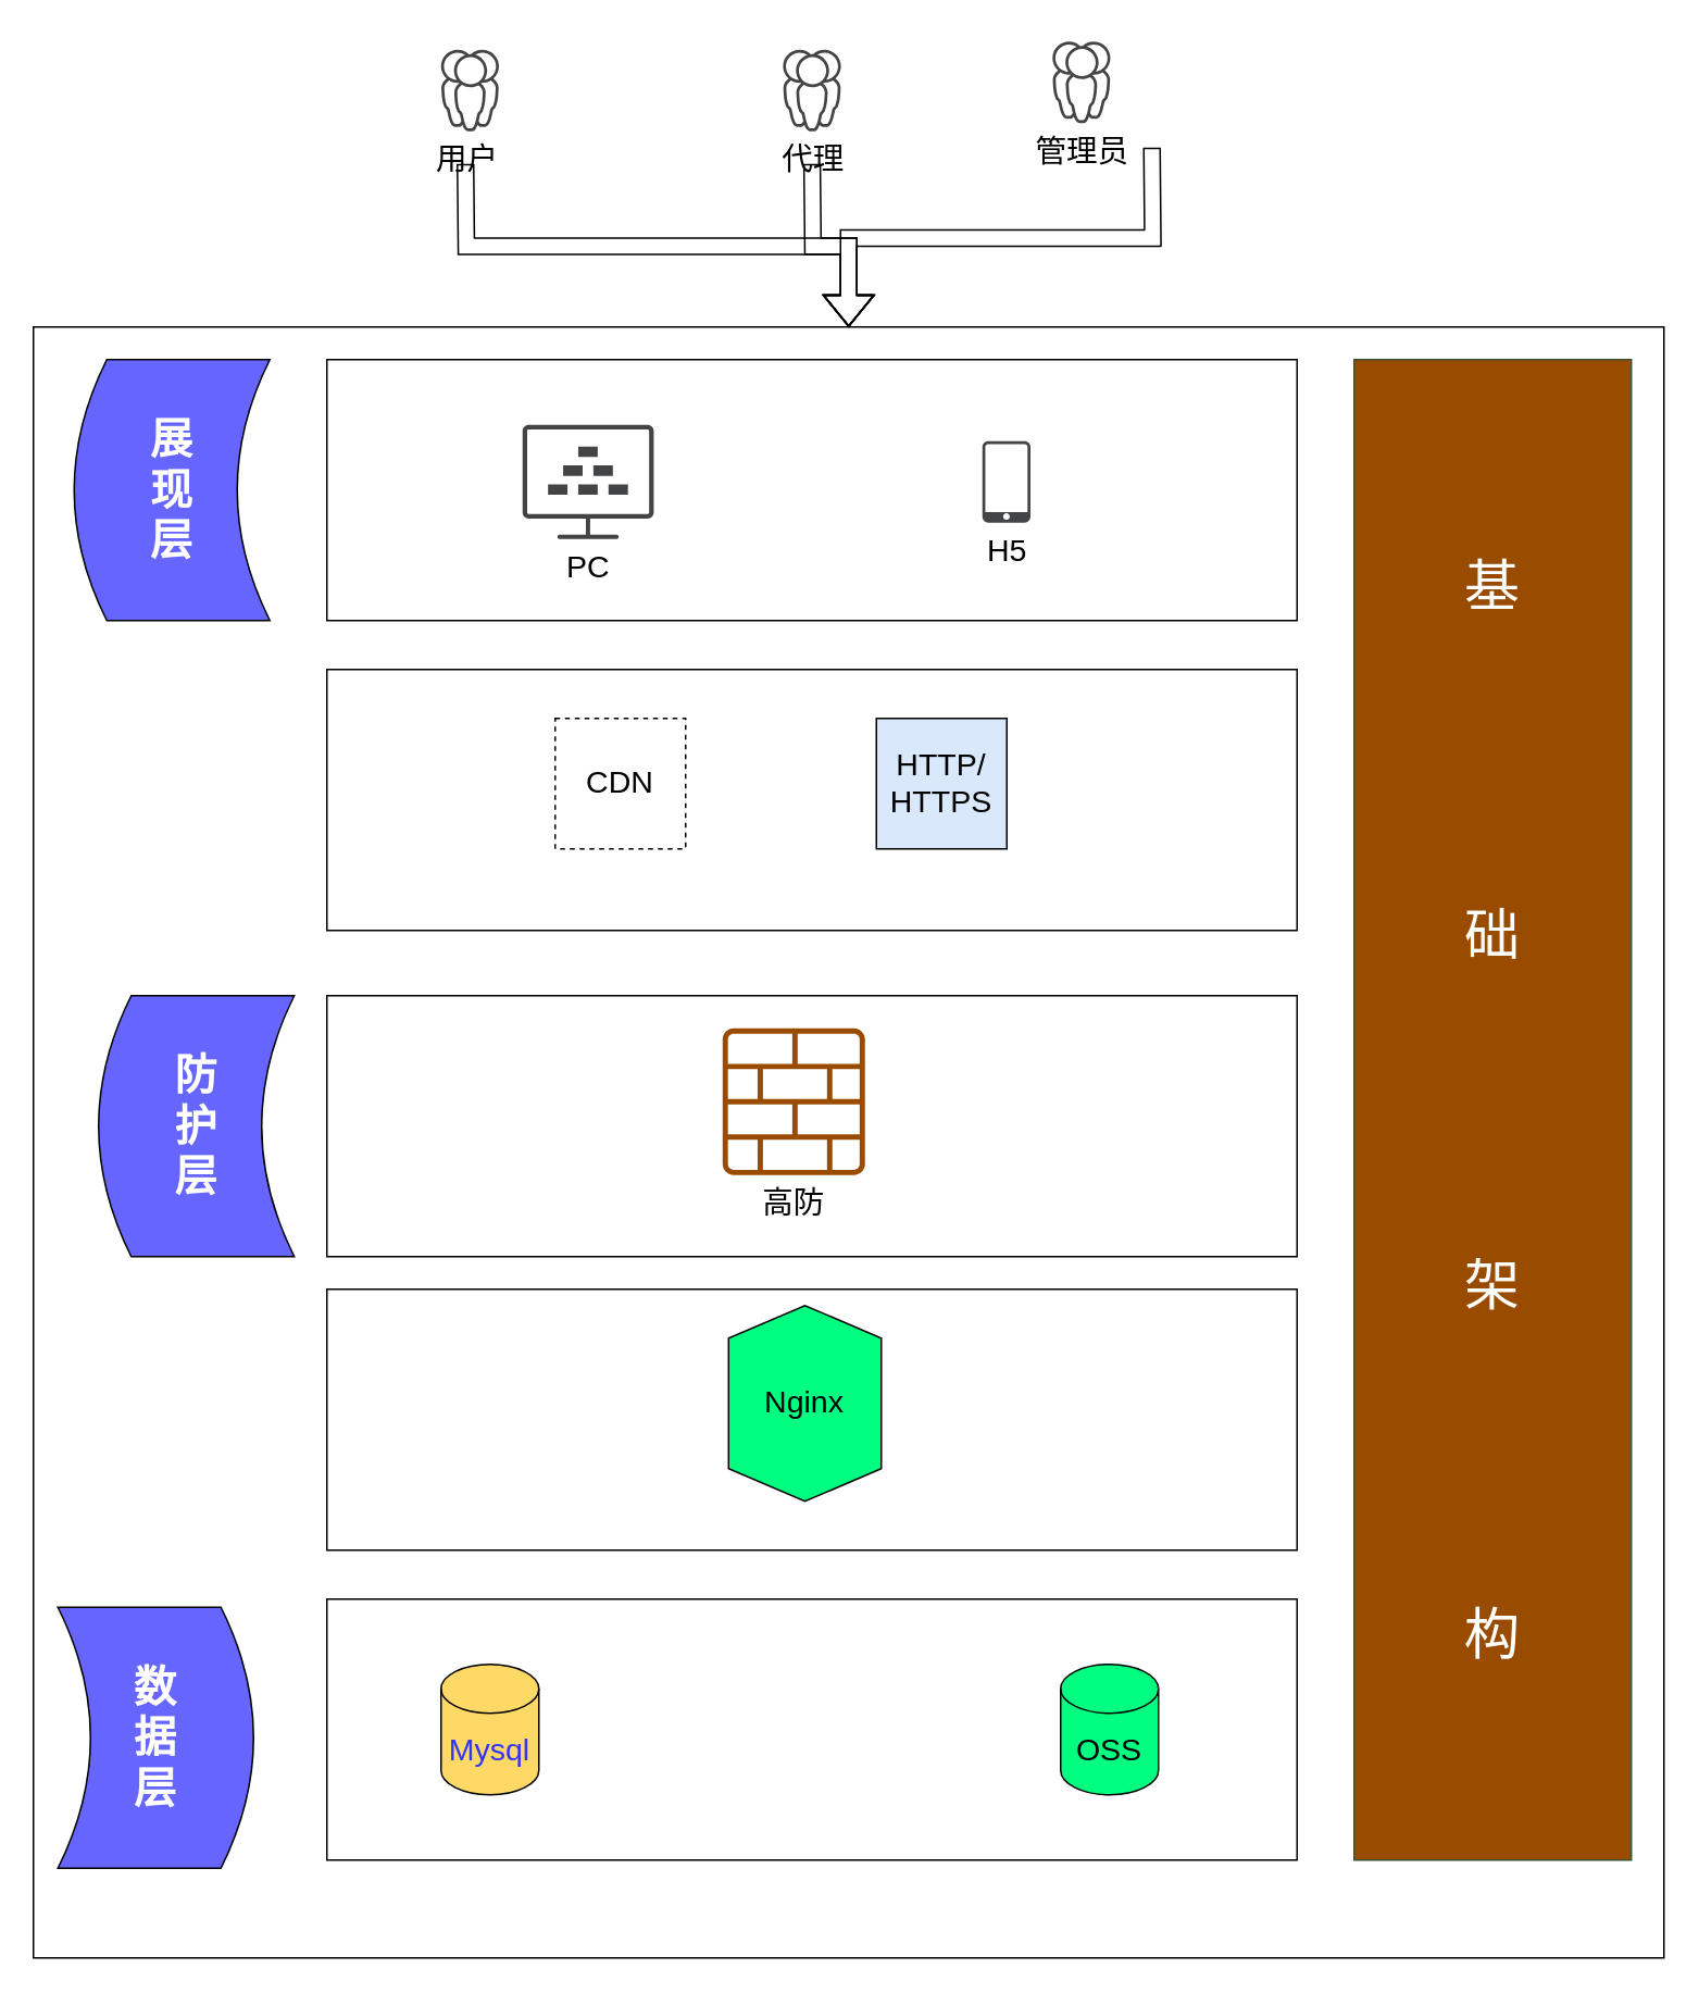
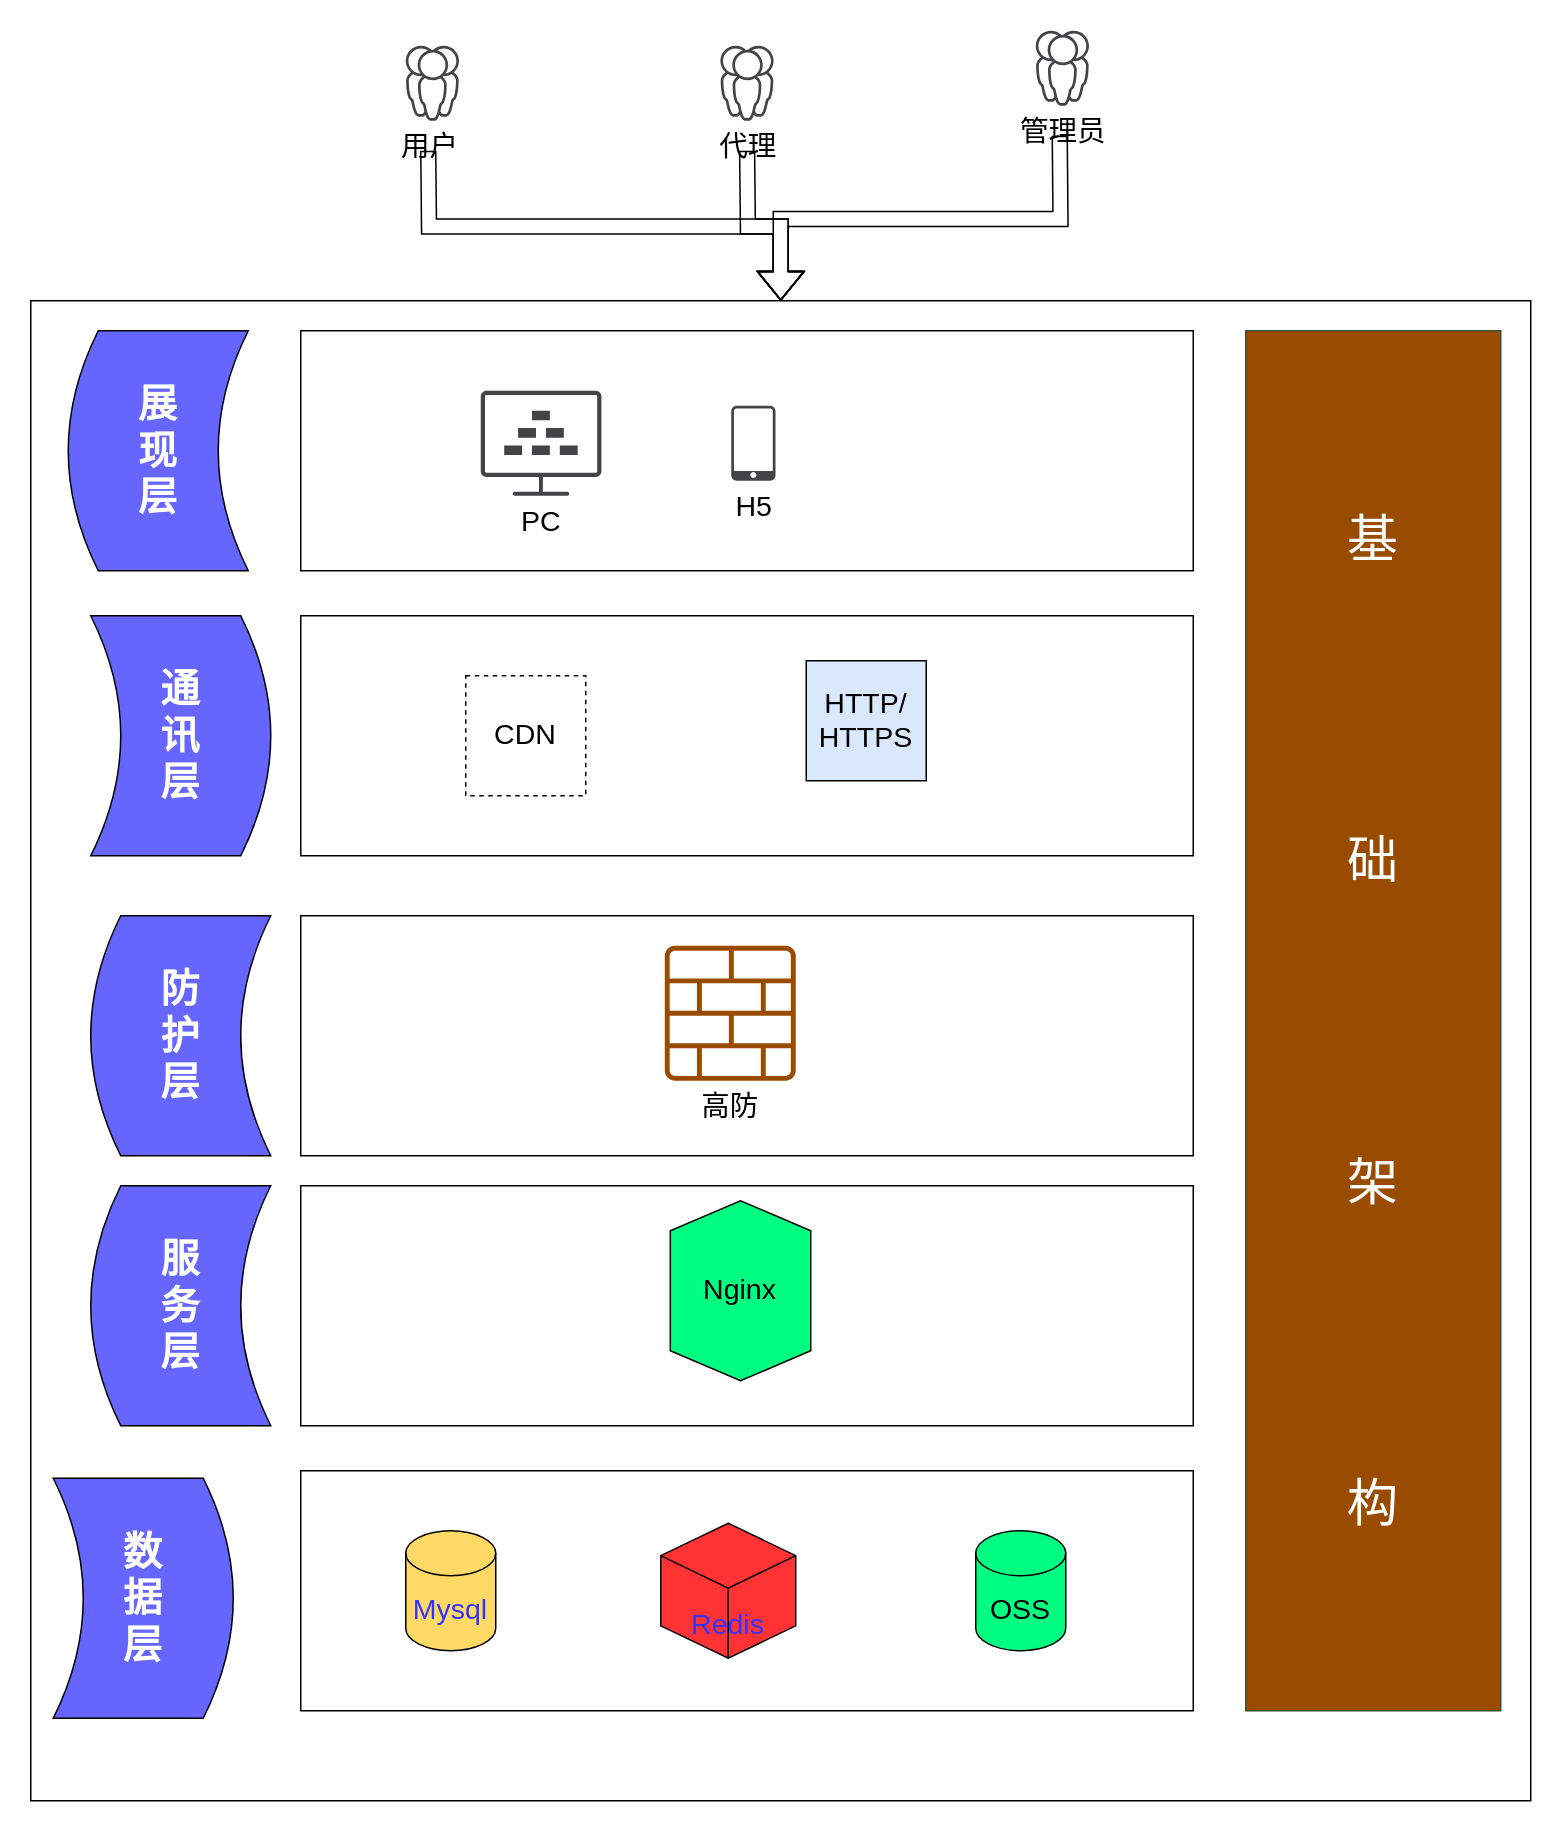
- <mxCell id="25" value="管理员" style="sketch=0;pointerEvents=1;shadow=0;dashed=0;html=1;strokeColor=none;fillColor=#434445;aspect=fixed;labelPosition=center;verticalLabelPosition=bottom;verticalAlign=top;align=center;outlineConnect=0;shape=mxgraph.vvd.user_group;fontSize=19;" vertex="1" parent="1"><mxGeometry x="645" y="25" width="35.5" height="50" as="geometry" /></mxCell>
+ <mxCell id="25" value="管理员" style="sketch=0;pointerEvents=1;shadow=0;dashed=0;html=1;strokeColor=none;fillColor=#434445;aspect=fixed;labelPosition=center;verticalLabelPosition=bottom;verticalAlign=top;align=center;outlineConnect=0;shape=mxgraph.vvd.user_group;fontSize=19;" vertex="1" parent="1"><mxGeometry x="690" y="20" width="35.5" height="50" as="geometry" /></mxCell>
- <mxCell id="20" value="H5" style="sketch=0;pointerEvents=1;shadow=0;dashed=0;html=1;strokeColor=none;fillColor=#434445;aspect=fixed;labelPosition=center;verticalLabelPosition=bottom;verticalAlign=top;align=center;outlineConnect=0;shape=mxgraph.vvd.phone;fontSize=19;" vertex="1" parent="1"><mxGeometry x="602" y="270" width="29.5" height="50" as="geometry" /></mxCell>
+ <mxCell id="20" value="H5" style="sketch=0;pointerEvents=1;shadow=0;dashed=0;html=1;strokeColor=none;fillColor=#434445;aspect=fixed;labelPosition=center;verticalLabelPosition=bottom;verticalAlign=top;align=center;outlineConnect=0;shape=mxgraph.vvd.phone;fontSize=19;" vertex="1" parent="1"><mxGeometry x="487" y="270" width="29.5" height="50" as="geometry" /></mxCell>
- <mxCell id="14" value="CDN" style="whiteSpace=wrap;html=1;aspect=fixed;gradientColor=none;strokeColor=default;dashed=1;fontSize=19;" vertex="1" parent="1"><mxGeometry x="340" y="440" width="80" height="80" as="geometry" /></mxCell>
+ <mxCell id="14" value="CDN" style="whiteSpace=wrap;html=1;aspect=fixed;gradientColor=none;strokeColor=default;dashed=1;fontSize=19;" vertex="1" parent="1"><mxGeometry x="310" y="450" width="80" height="80" as="geometry" /></mxCell>
+ <mxCell id="8" value="&lt;font color=&quot;#ffffff&quot; style=&quot;font-size: 26px;&quot;&gt;&lt;span style=&quot;font-size: 26px;&quot;&gt;&lt;b style=&quot;font-size: 26px;&quot;&gt;通&lt;br style=&quot;font-size: 26px;&quot;&gt;讯&lt;br style=&quot;font-size: 26px;&quot;&gt;层&lt;/b&gt;&lt;/span&gt;&lt;/font&gt;" style="shape=dataStorage;whiteSpace=wrap;html=1;fixedSize=1;fillStyle=solid;fillColor=#6666FF;direction=west;fontSize=26;" vertex="1" parent="1"><mxGeometry x="60" y="410" width="120" height="160" as="geometry" /></mxCell>
+ <mxCell id="23" value="&lt;font color=&quot;#ffffff&quot; style=&quot;font-size: 26px;&quot;&gt;&lt;span style=&quot;font-size: 26px;&quot;&gt;&lt;b style=&quot;font-size: 26px;&quot;&gt;服&lt;br style=&quot;font-size: 26px;&quot;&gt;务&lt;br style=&quot;font-size: 26px;&quot;&gt;层&lt;/b&gt;&lt;/span&gt;&lt;/font&gt;" style="shape=dataStorage;whiteSpace=wrap;html=1;fixedSize=1;fillStyle=solid;fillColor=#6666FF;fontSize=26;" vertex="1" parent="1"><mxGeometry x="60" y="790" width="120" height="160" as="geometry" /></mxCell>
+ <mxCell id="12" value="&lt;font color=&quot;#3333ff&quot; style=&quot;font-size: 19px;&quot;&gt;&lt;br style=&quot;font-size: 19px;&quot;&gt;&lt;br style=&quot;font-size: 19px;&quot;&gt;Redis&lt;/font&gt;" style="html=1;whiteSpace=wrap;shape=isoCube2;backgroundOutline=1;isoAngle=15;fillColor=#FF3333;fontSize=19;" vertex="1" parent="1"><mxGeometry x="440" y="1015" width="90" height="90" as="geometry" /></mxCell>
